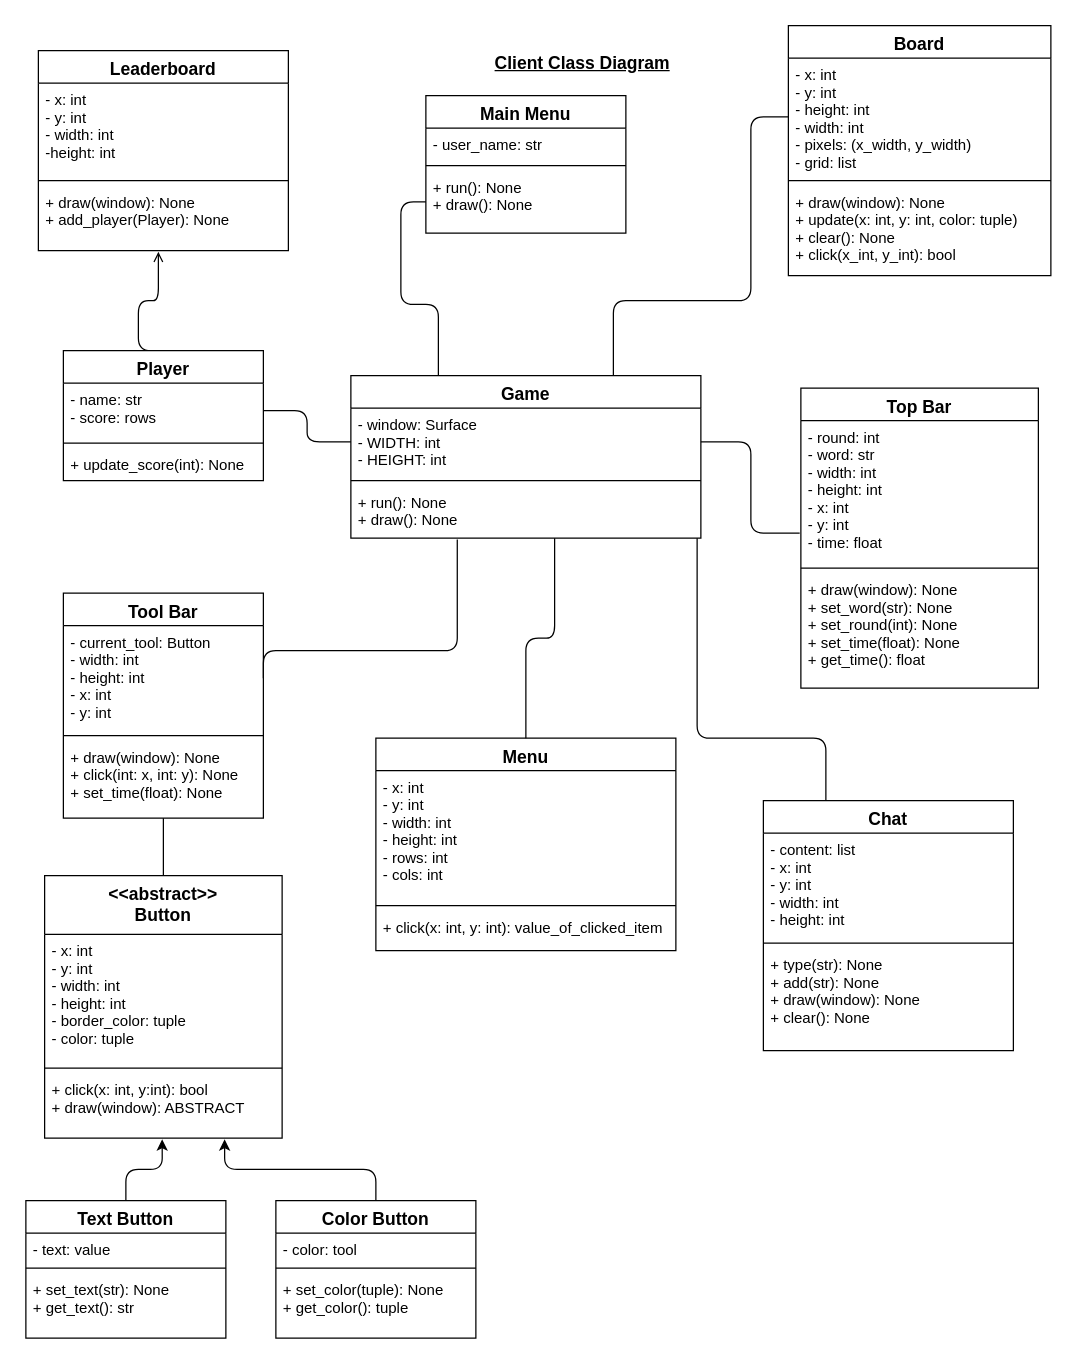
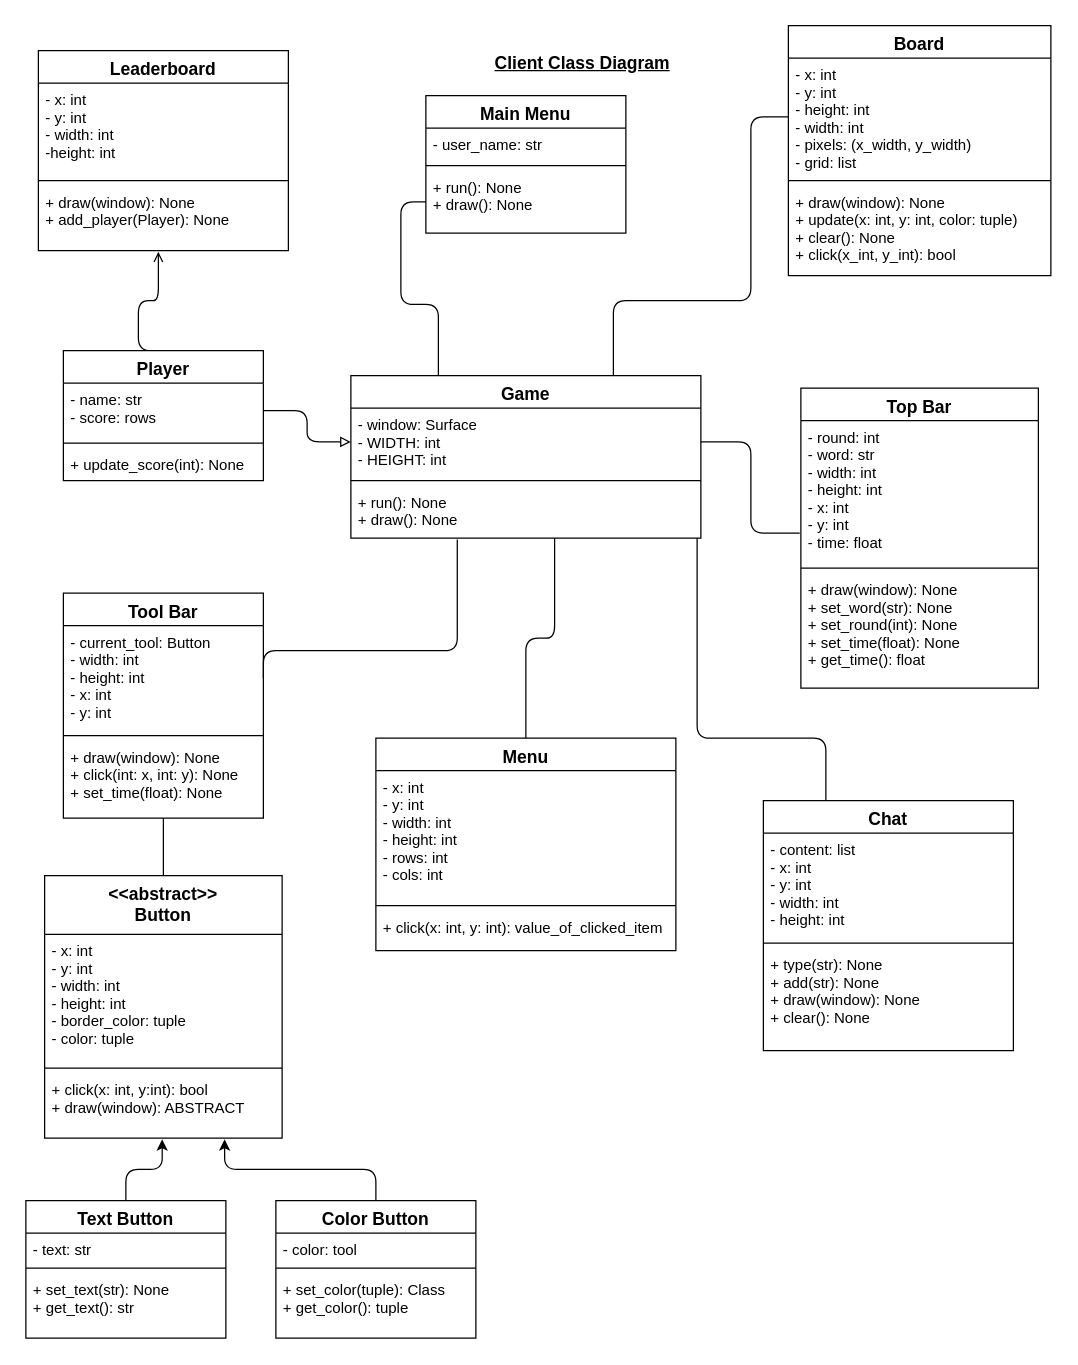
- <mxCell id="59" value="" style="edgeStyle=elbowEdgeStyle;elbow=horizontal;endArrow=none;html=1;fontSize=14;entryX=0;entryY=0.5;entryDx=0;entryDy=0;exitX=1;exitY=0.5;exitDx=0;exitDy=0;endFill=0;" edge="1" parent="1" source="21" target="12"><mxGeometry width="50" height="50" relative="1" as="geometry"><mxPoint x="360" y="650" as="sourcePoint" /><mxPoint x="410" y="600" as="targetPoint" /></mxGeometry></mxCell>
+ <mxCell id="59" value="" style="edgeStyle=elbowEdgeStyle;elbow=horizontal;endArrow=block;html=1;fontSize=14;entryX=0;entryY=0.5;entryDx=0;entryDy=0;exitX=1;exitY=0.5;exitDx=0;exitDy=0;endFill=0;" edge="1" parent="1" source="21" target="12"><mxGeometry width="50" height="50" relative="1" as="geometry"><mxPoint x="360" y="650" as="sourcePoint" /><mxPoint x="410" y="600" as="targetPoint" /></mxGeometry></mxCell>
- <mxCell id="46" value="- text: value" style="text;strokeColor=none;fillColor=none;align=left;verticalAlign=top;spacingLeft=4;spacingRight=4;overflow=hidden;rotatable=0;points=[[0,0.5],[1,0.5]];portConstraint=eastwest;" vertex="1" parent="45"><mxGeometry y="26" width="160" height="24" as="geometry" /></mxCell>
+ <mxCell id="46" value="- text: str" style="text;strokeColor=none;fillColor=none;align=left;verticalAlign=top;spacingLeft=4;spacingRight=4;overflow=hidden;rotatable=0;points=[[0,0.5],[1,0.5]];portConstraint=eastwest;" vertex="1" parent="45"><mxGeometry y="26" width="160" height="24" as="geometry" /></mxCell>
- <mxCell id="53" value="+ set_color(tuple): None&#10;+ get_color(): tuple" style="text;strokeColor=none;fillColor=none;align=left;verticalAlign=top;spacingLeft=4;spacingRight=4;overflow=hidden;rotatable=0;points=[[0,0.5],[1,0.5]];portConstraint=eastwest;" vertex="1" parent="50"><mxGeometry y="58" width="160" height="52" as="geometry" /></mxCell>
+ <mxCell id="53" value="+ set_color(tuple): Class&#10;+ get_color(): tuple" style="text;strokeColor=none;fillColor=none;align=left;verticalAlign=top;spacingLeft=4;spacingRight=4;overflow=hidden;rotatable=0;points=[[0,0.5],[1,0.5]];portConstraint=eastwest;" vertex="1" parent="50"><mxGeometry y="58" width="160" height="52" as="geometry" /></mxCell>
